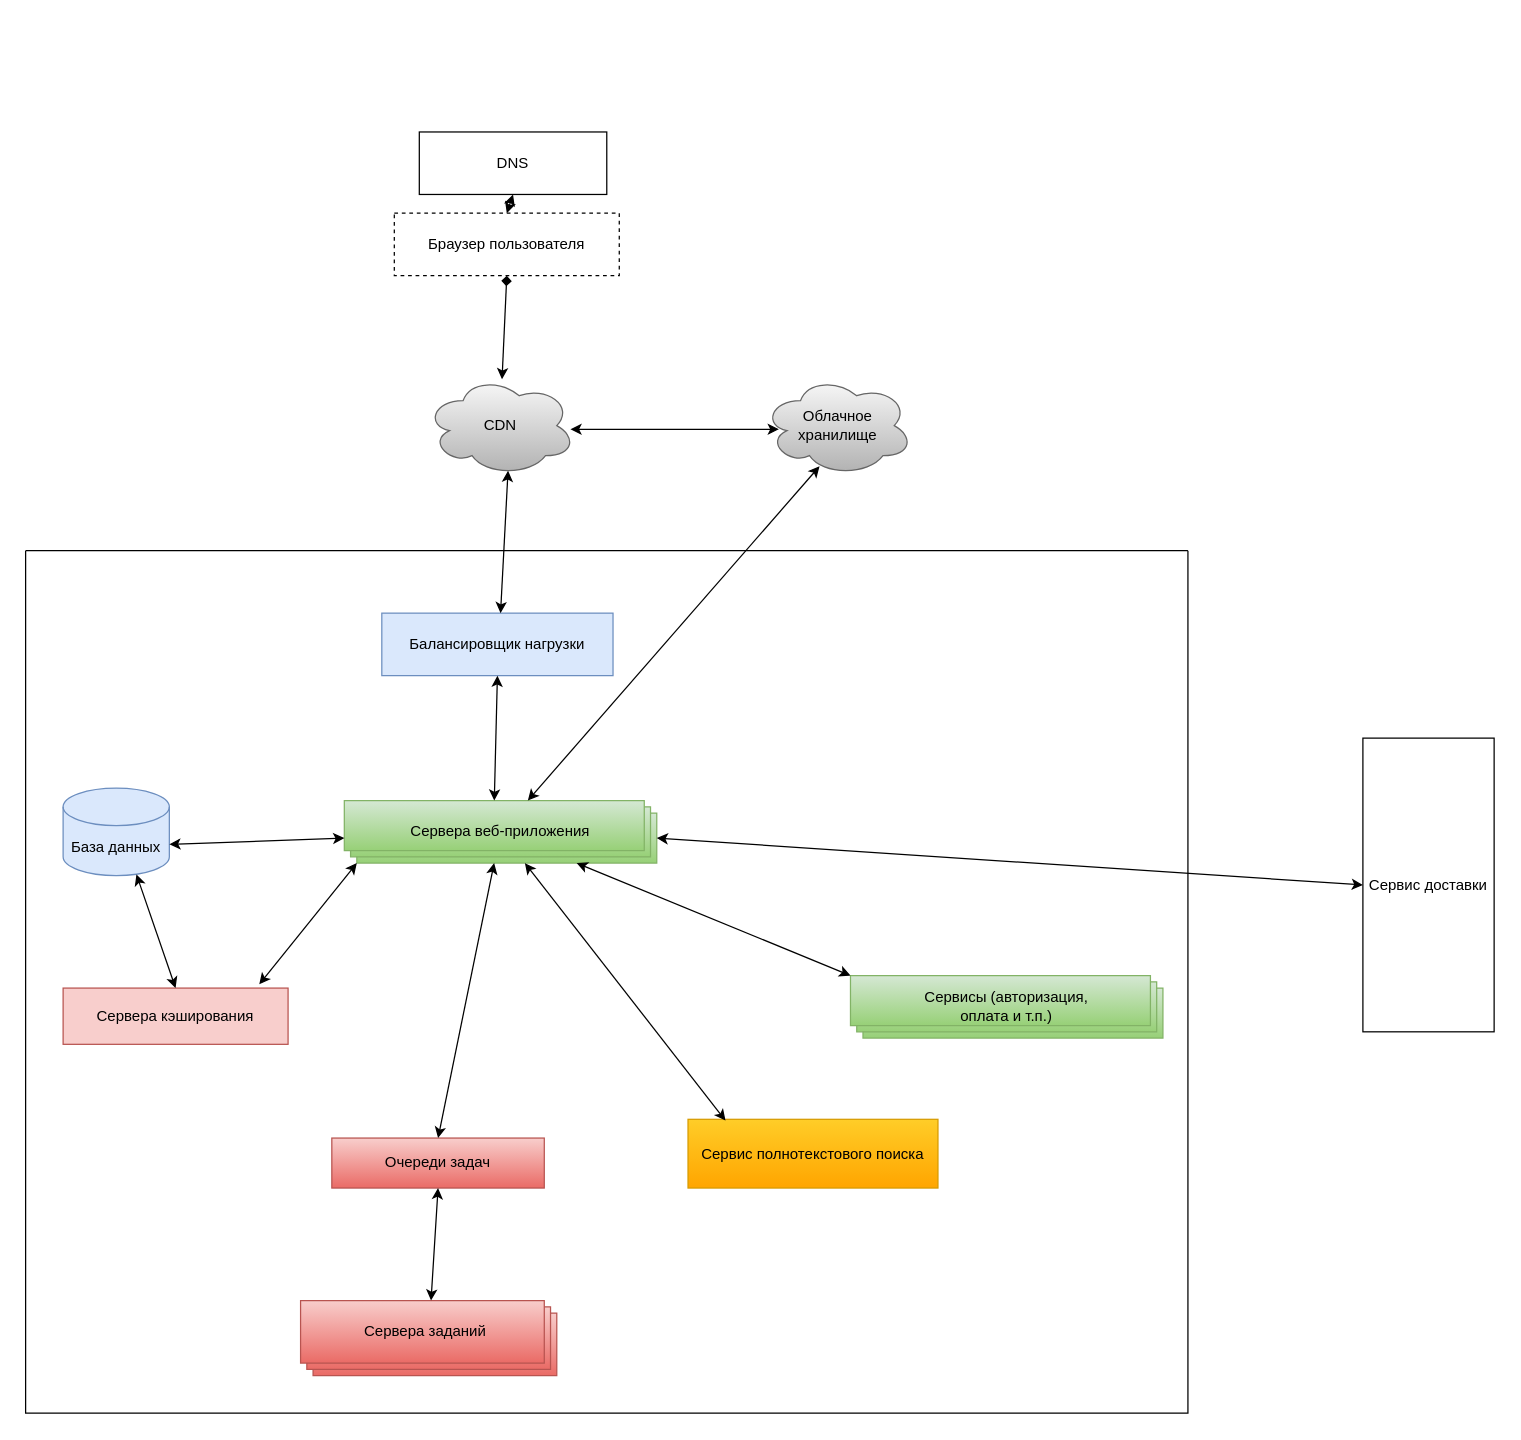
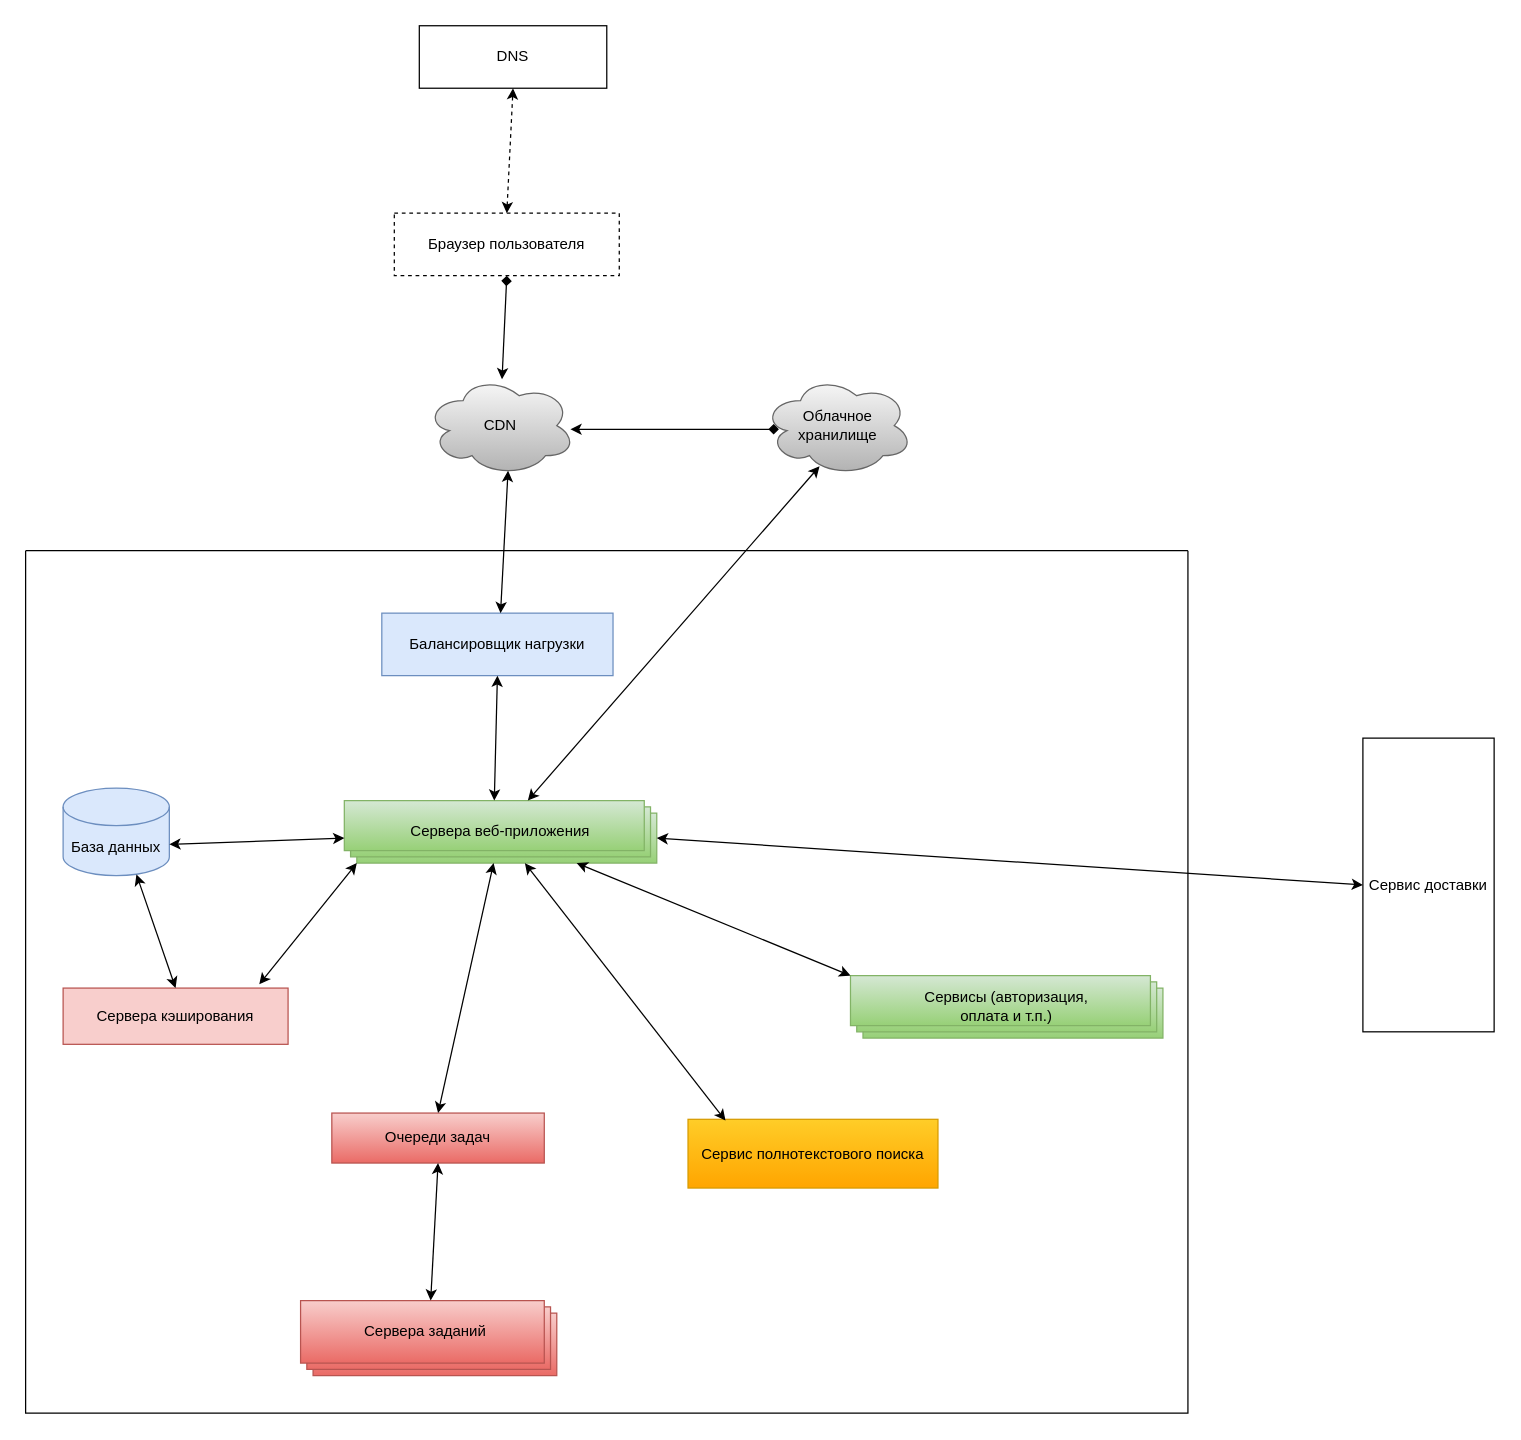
- <mxCell id="3" value="DNS" style="rounded=0;whiteSpace=wrap;html=1;" parent="1" vertex="1"><mxGeometry x="335" y="105" width="150" height="50" as="geometry" /></mxCell>
+ <mxCell id="3" value="DNS" style="rounded=0;whiteSpace=wrap;html=1;" parent="1" vertex="1"><mxGeometry x="335" y="20" width="150" height="50" as="geometry" /></mxCell>
- <mxCell id="28" value="" style="endArrow=classic;startArrow=classic;html=1;rounded=0;exitX=0.966;exitY=0.536;exitDx=0;exitDy=0;exitPerimeter=0;entryX=0.106;entryY=0.536;entryDx=0;entryDy=0;entryPerimeter=0;" parent="1" source="20" target="25" edge="1"><mxGeometry width="50" height="50" relative="1" as="geometry"><mxPoint x="390" y="280" as="sourcePoint" /><mxPoint x="440" y="230" as="targetPoint" /></mxGeometry></mxCell>
+ <mxCell id="28" value="" style="endArrow=diamond;startArrow=classic;html=1;rounded=0;exitX=0.966;exitY=0.536;exitDx=0;exitDy=0;exitPerimeter=0;entryX=0.106;entryY=0.536;entryDx=0;entryDy=0;entryPerimeter=0;" parent="1" source="20" target="25" edge="1"><mxGeometry width="50" height="50" relative="1" as="geometry"><mxPoint x="390" y="280" as="sourcePoint" /><mxPoint x="440" y="230" as="targetPoint" /></mxGeometry></mxCell>
- <mxCell id="13" value="Очереди задач" style="rounded=0;whiteSpace=wrap;html=1;fillColor=#f8cecc;gradientColor=#ea6b66;strokeColor=#b85450;" parent="1" vertex="1"><mxGeometry x="265" y="910" width="170" height="40" as="geometry" /></mxCell>
+ <mxCell id="13" value="Очереди задач" style="rounded=0;whiteSpace=wrap;html=1;fillColor=#f8cecc;gradientColor=#ea6b66;strokeColor=#b85450;" parent="1" vertex="1"><mxGeometry x="265" y="890" width="170" height="40" as="geometry" /></mxCell>
